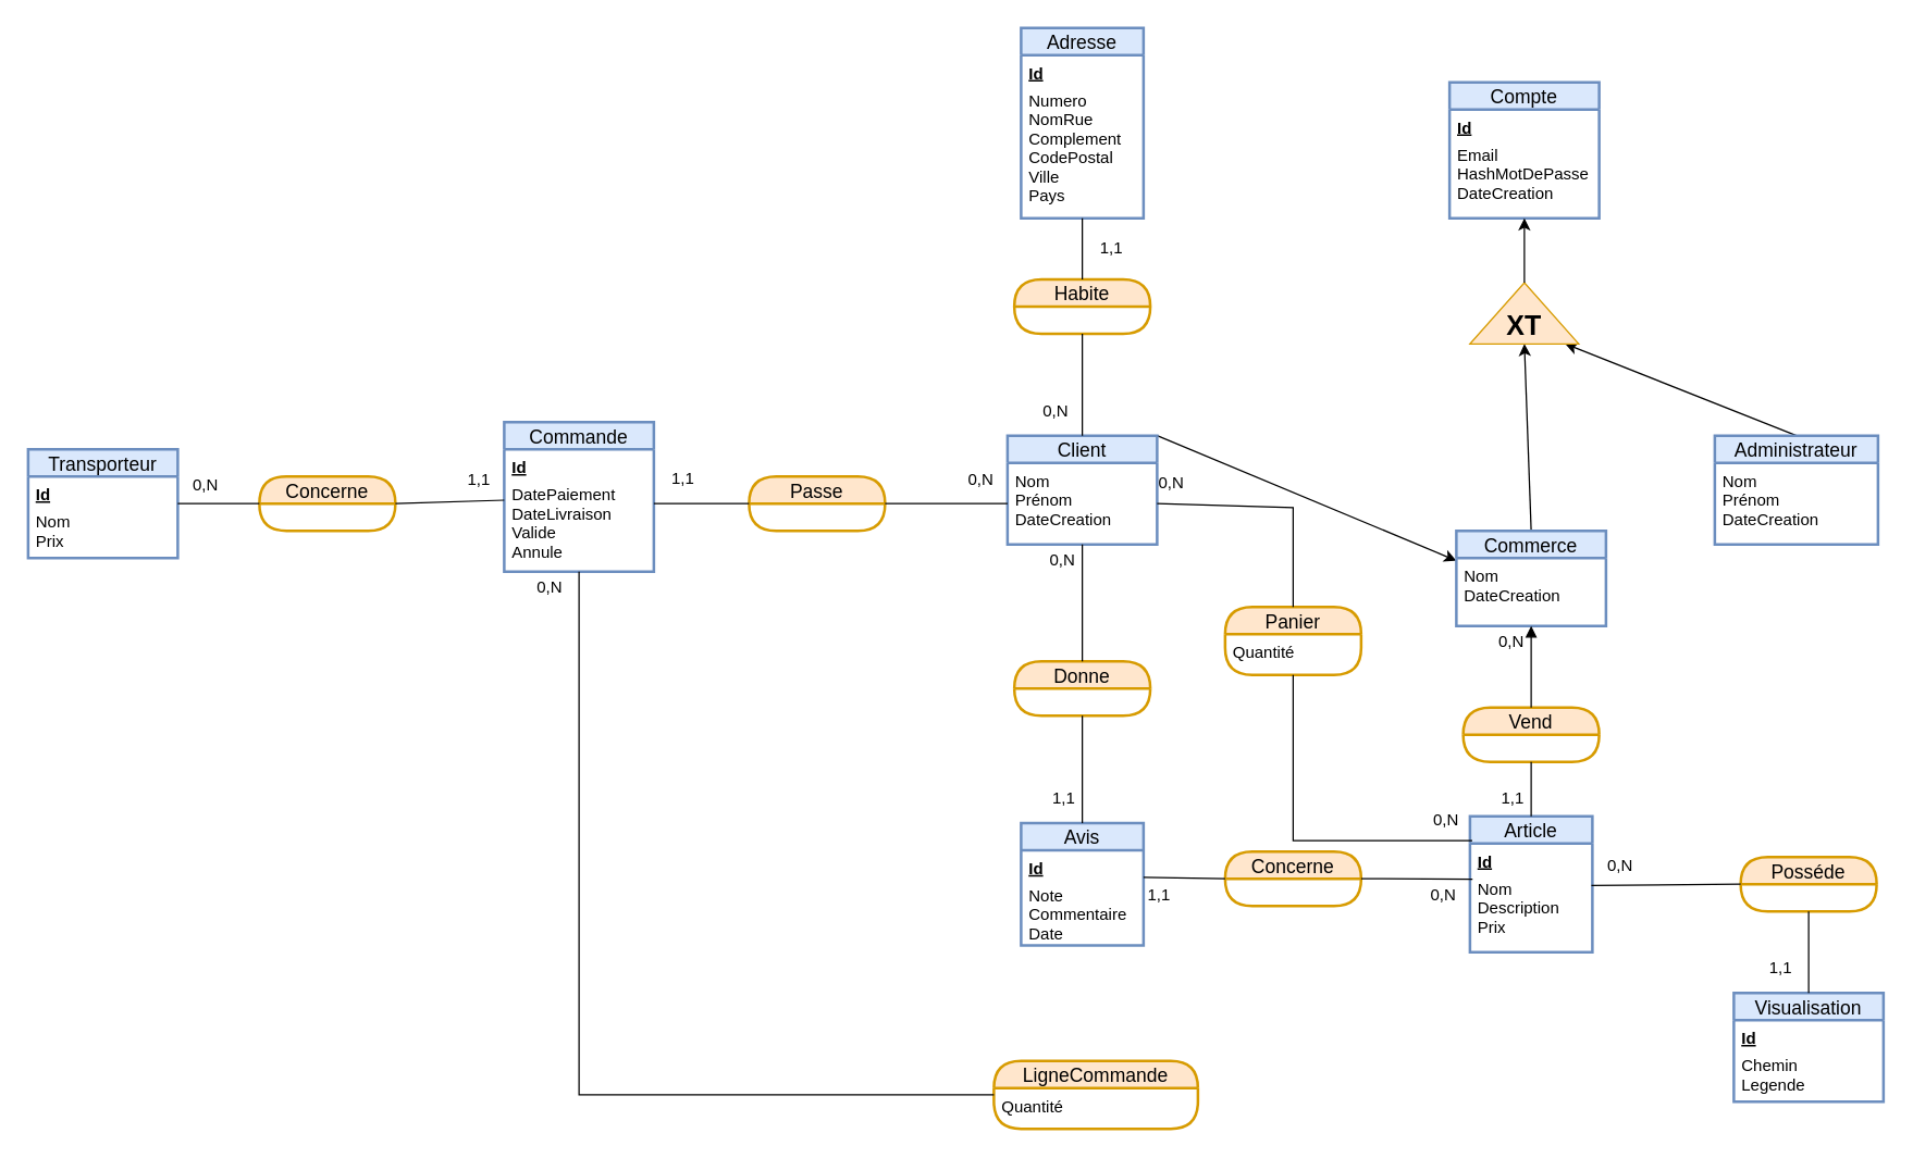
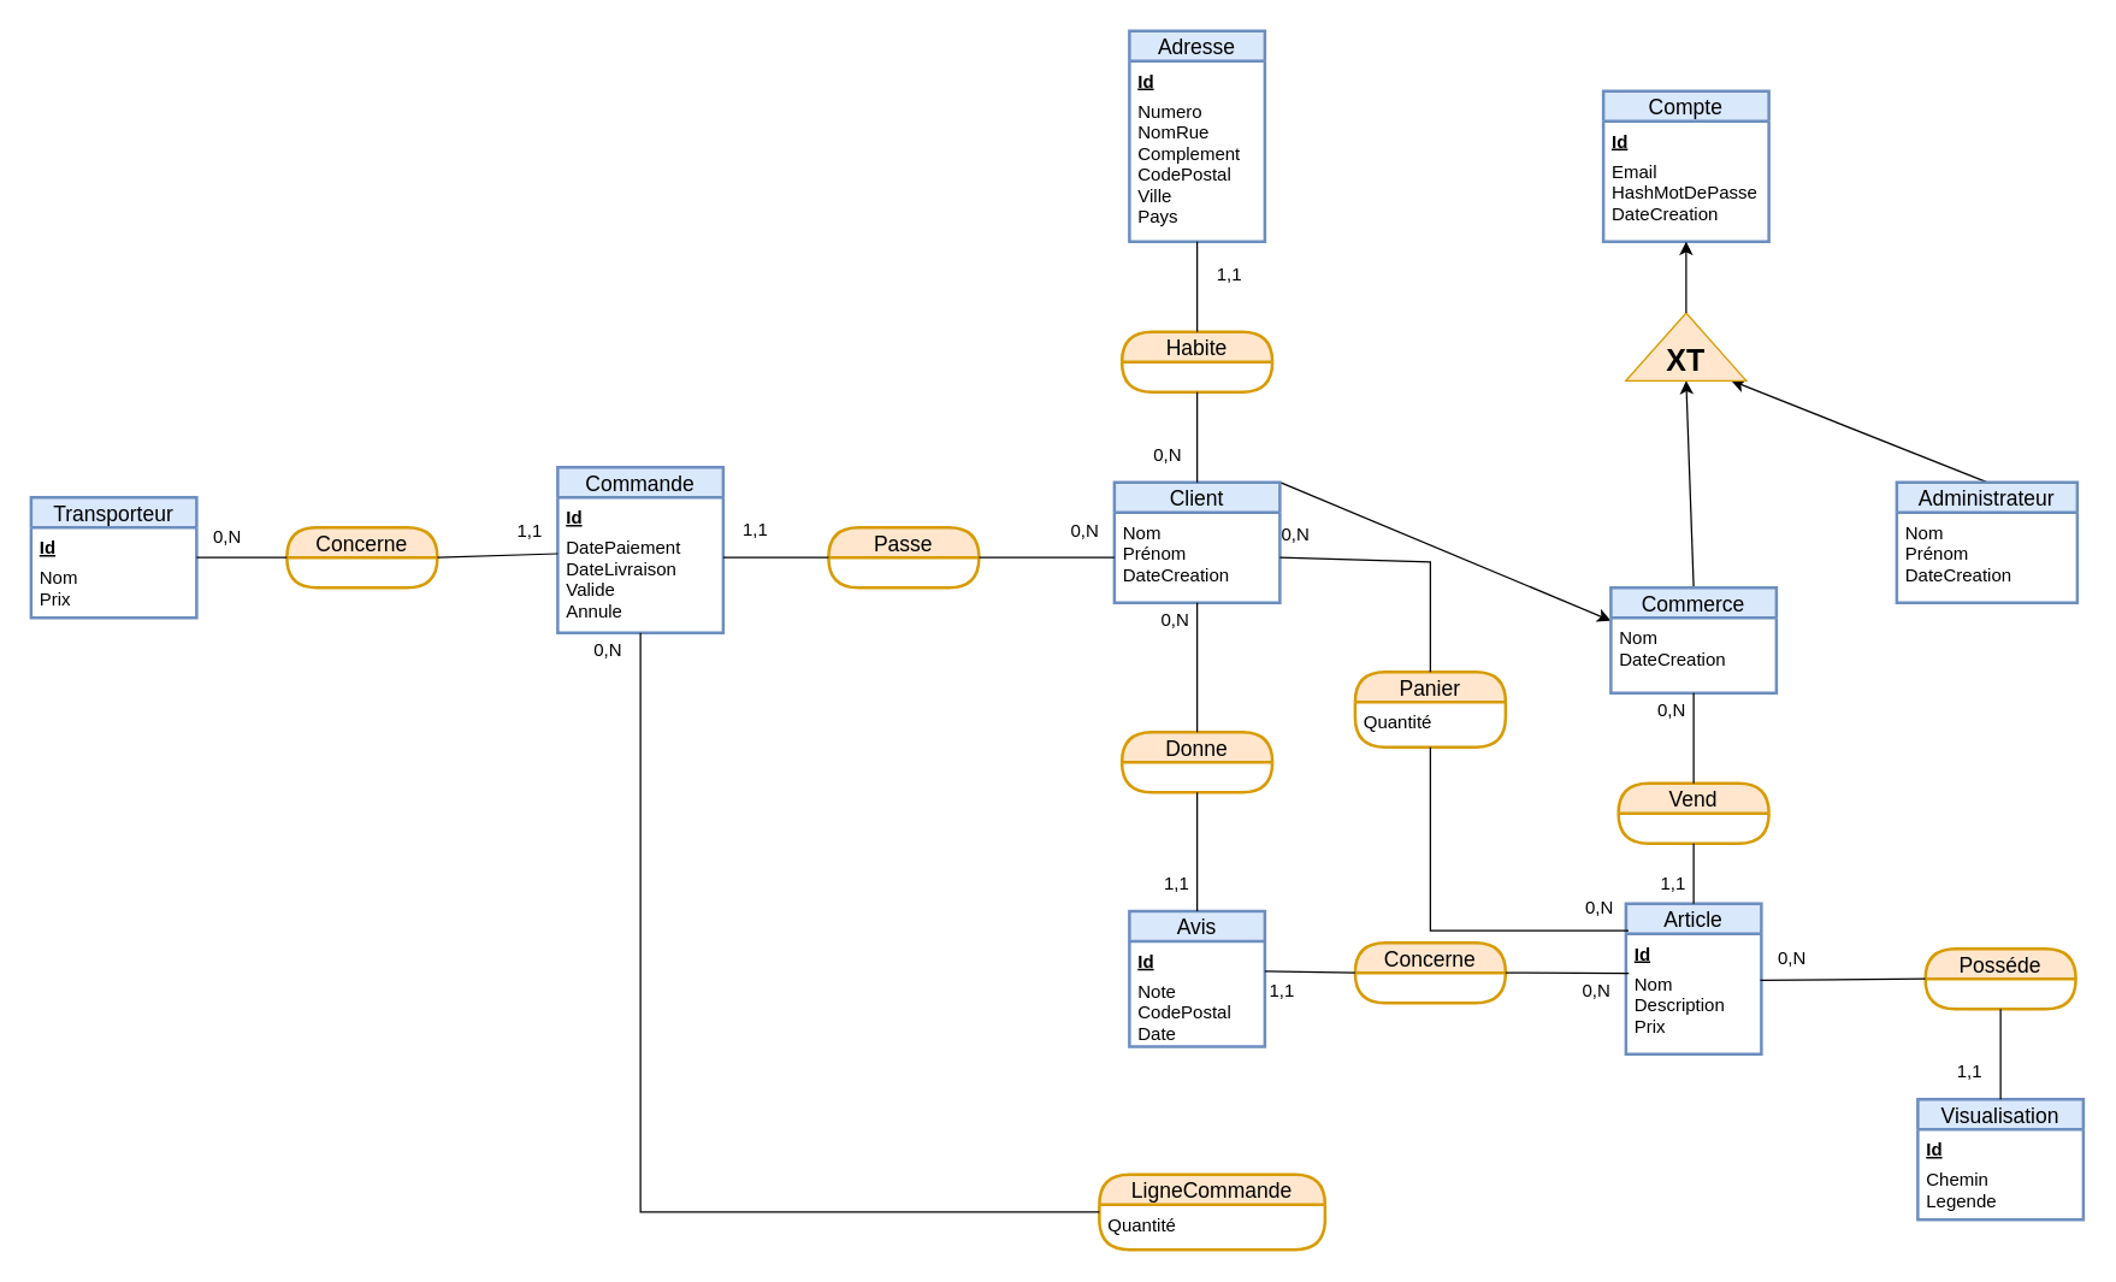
- <mxCell id="68" value="Habite" style="swimlane;childLayout=stackLayout;horizontal=1;startSize=20;horizontalStack=0;rounded=1;fontSize=14;fontStyle=0;strokeWidth=2;resizeParent=0;resizeLast=1;shadow=0;dashed=0;align=center;arcSize=50;fillColor=#ffe6cc;strokeColor=#d79b00;swimlaneFillColor=default;" parent="1" vertex="1"><mxGeometry x="745" y="205" width="100" height="40" as="geometry" /></mxCell>
+ <mxCell id="68" value="Habite" style="swimlane;childLayout=stackLayout;horizontal=1;startSize=20;horizontalStack=0;rounded=1;fontSize=14;fontStyle=0;strokeWidth=2;resizeParent=0;resizeLast=1;shadow=0;dashed=0;align=center;arcSize=50;fillColor=#ffe6cc;strokeColor=#d79b00;swimlaneFillColor=default;" parent="1" vertex="1"><mxGeometry x="745" y="220" width="100" height="40" as="geometry" /></mxCell>
- <mxCell id="33" value="" style="endArrow=block;html=1;rounded=0;exitX=0.5;exitY=0;exitDx=0;exitDy=0;entryX=0.5;entryY=1;entryDx=0;entryDy=0;" parent="1" source="32" target="19" edge="1"><mxGeometry relative="1" as="geometry"><mxPoint x="1135" y="350" as="sourcePoint" /><mxPoint x="1120" y="470" as="targetPoint" /><Array as="points" /></mxGeometry></mxCell>
+ <mxCell id="33" value="" style="endArrow=none;html=1;rounded=0;exitX=0.5;exitY=0;exitDx=0;exitDy=0;entryX=0.5;entryY=1;entryDx=0;entryDy=0;" parent="1" source="32" target="19" edge="1"><mxGeometry relative="1" as="geometry"><mxPoint x="1135" y="350" as="sourcePoint" /><mxPoint x="1120" y="470" as="targetPoint" /><Array as="points" /></mxGeometry></mxCell>
- <mxCell id="25" value="Note&#10;Commentaire&#10;Date" style="align=left;strokeColor=none;fillColor=none;spacingLeft=4;fontSize=12;verticalAlign=top;resizable=0;rotatable=0;part=1;rounded=0;" parent="23" vertex="1"><mxGeometry y="40" width="90" height="50" as="geometry" /></mxCell>
+ <mxCell id="25" value="Note&#10;CodePostal&#10;Date" style="align=left;strokeColor=none;fillColor=none;spacingLeft=4;fontSize=12;verticalAlign=top;resizable=0;rotatable=0;part=1;rounded=0;" parent="23" vertex="1"><mxGeometry y="40" width="90" height="50" as="geometry" /></mxCell>
